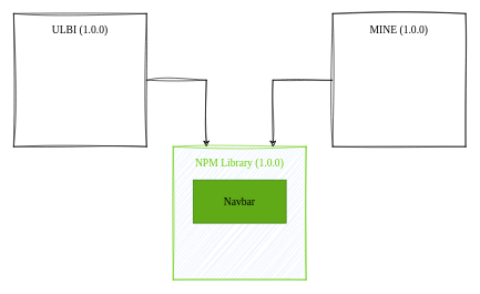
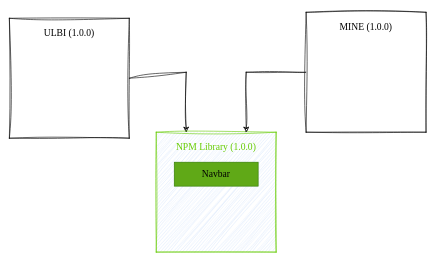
- <mxCell id="3" value="&lt;font style=&quot;font-size: 16px;&quot;&gt;ULBI (1.0.0)&lt;/font&gt;" style="rounded=0;whiteSpace=wrap;html=1;horizontal=1;verticalAlign=top;fontSize=16;spacing=10;strokeWidth=1;sketch=1;curveFitting=1;jiggle=2;fontFamily=Comic Sans MS;" vertex="1" parent="1"><mxGeometry x="20" y="20" width="200" height="200" as="geometry" /></mxCell>
+ <mxCell id="3" value="&lt;font style=&quot;font-size: 16px;&quot;&gt;ULBI (1.0.0)&lt;/font&gt;" style="rounded=0;whiteSpace=wrap;html=1;horizontal=1;verticalAlign=top;fontSize=16;spacing=10;strokeWidth=1;sketch=1;curveFitting=1;jiggle=2;fontFamily=Comic Sans MS;" vertex="1" parent="1"><mxGeometry x="15" y="30" width="200" height="200" as="geometry" /></mxCell>
- <mxCell id="7" value="&lt;font style=&quot;font-size: 16px;&quot;&gt;MINE (1.0.0)&lt;/font&gt;" style="rounded=0;whiteSpace=wrap;html=1;horizontal=1;verticalAlign=top;fontSize=16;spacing=10;strokeWidth=1;sketch=1;curveFitting=1;jiggle=2;fontFamily=Comic Sans MS;" vertex="1" parent="1"><mxGeometry x="500" y="20" width="200" height="200" as="geometry" /></mxCell>
+ <mxCell id="7" value="&lt;font style=&quot;font-size: 16px;&quot;&gt;MINE (1.0.0)&lt;/font&gt;" style="rounded=0;whiteSpace=wrap;html=1;horizontal=1;verticalAlign=top;fontSize=16;spacing=10;strokeWidth=1;sketch=1;curveFitting=1;jiggle=2;fontFamily=Comic Sans MS;" vertex="1" parent="1"><mxGeometry x="510" y="20" width="200" height="200" as="geometry" /></mxCell>
- <mxCell id="5" value="&lt;font color=&quot;#000000&quot;&gt;Navbar&lt;/font&gt;" style="rounded=0;whiteSpace=wrap;html=1;fontSize=16;strokeColor=#2D7600;fillColor=#60a917;fontColor=#ffffff;fontFamily=Comic Sans MS;" vertex="1" parent="1"><mxGeometry x="290" y="270" width="140" height="65" as="geometry" /></mxCell>
+ <mxCell id="5" value="&lt;font color=&quot;#000000&quot;&gt;Navbar&lt;/font&gt;" style="rounded=0;whiteSpace=wrap;html=1;fontSize=16;strokeColor=#2D7600;fillColor=#60a917;fontColor=#ffffff;fontFamily=Comic Sans MS;" vertex="1" parent="1"><mxGeometry x="290" y="270" width="140" height="40" as="geometry" /></mxCell>
